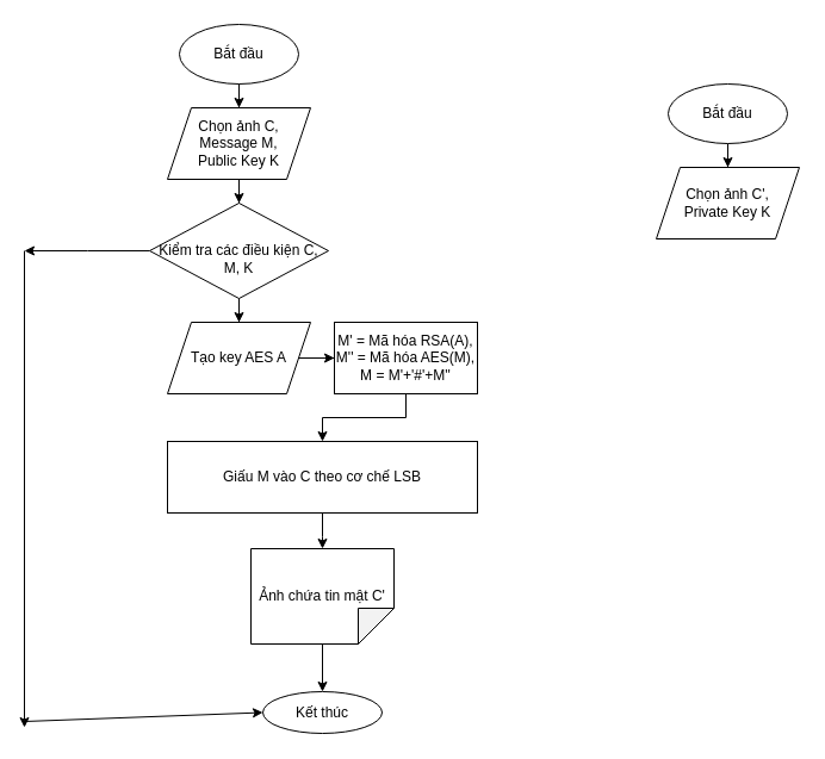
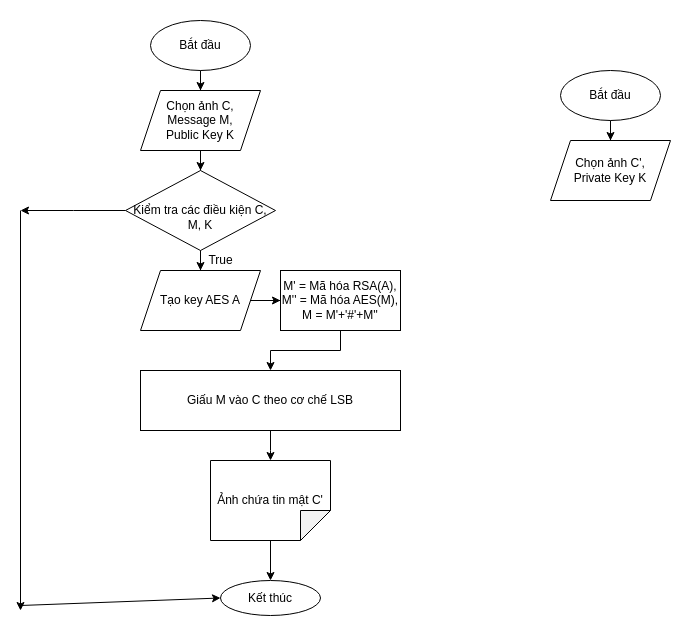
+ <mxCell id="14" value="True" style="text;html=1;align=center;verticalAlign=middle;resizable=0;points=[];autosize=1;" parent="1" vertex="1"><mxGeometry x="200" y="250" width="40" height="20" as="geometry" /></mxCell>
